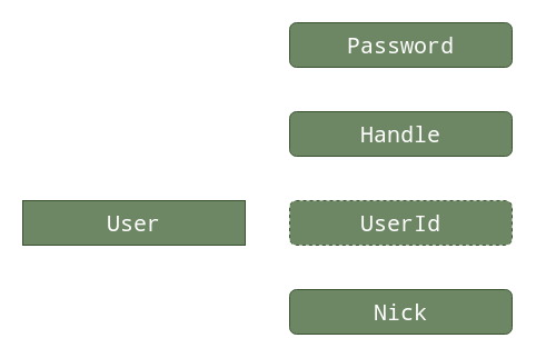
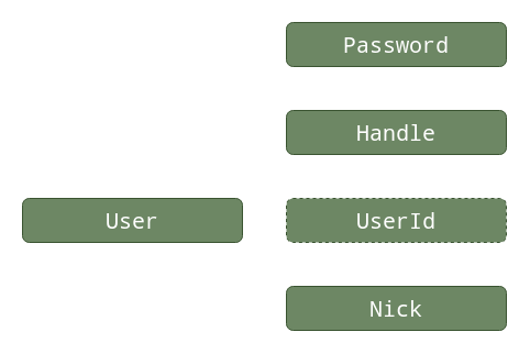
- <mxCell id="2" value="User" style="whiteSpace=wrap;html=1;fillColor=#6d8764;fontColor=#ffffff;strokeColor=#3A5431;fontSize=20;fontStyle=0;fontFamily=Noto Mono;fontSource=https%3A%2F%2Ffonts.googleapis.com%2Fcss%3Ffamily%3DNoto%2BMono;rounded=0;" vertex="1" parent="1"><mxGeometry x="20" y="180" width="200" height="40" as="geometry" /></mxCell>
+ <mxCell id="2" value="User" style="rounded=1;whiteSpace=wrap;html=1;fillColor=#6d8764;fontColor=#ffffff;strokeColor=#3A5431;fontSize=20;fontStyle=0;fontFamily=Noto Mono;fontSource=https%3A%2F%2Ffonts.googleapis.com%2Fcss%3Ffamily%3DNoto%2BMono;" vertex="1" parent="1"><mxGeometry x="20" y="180" width="200" height="40" as="geometry" /></mxCell>
